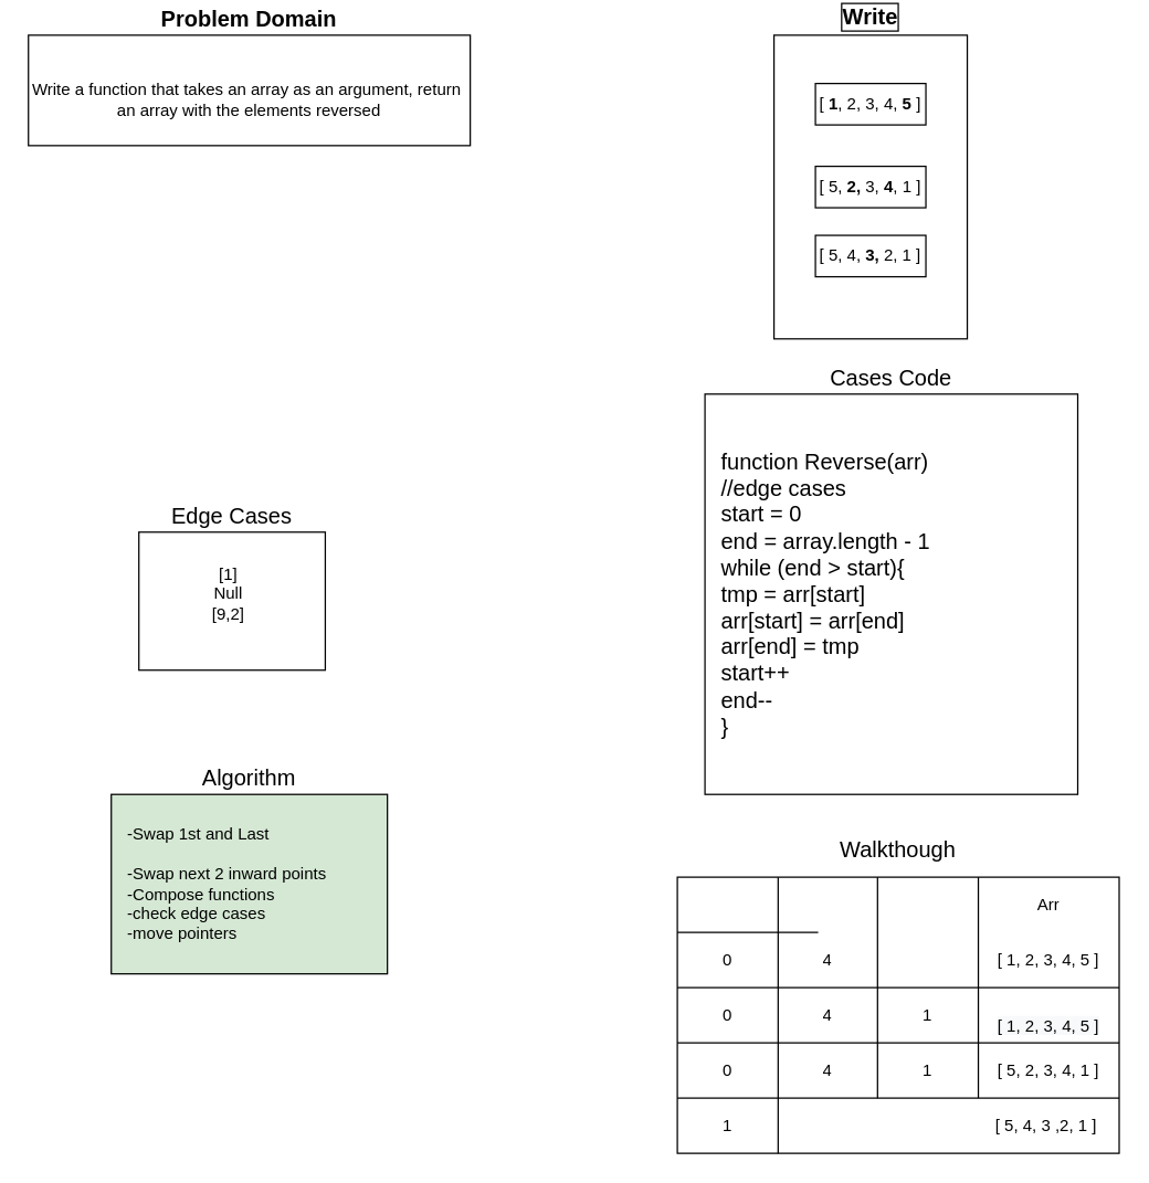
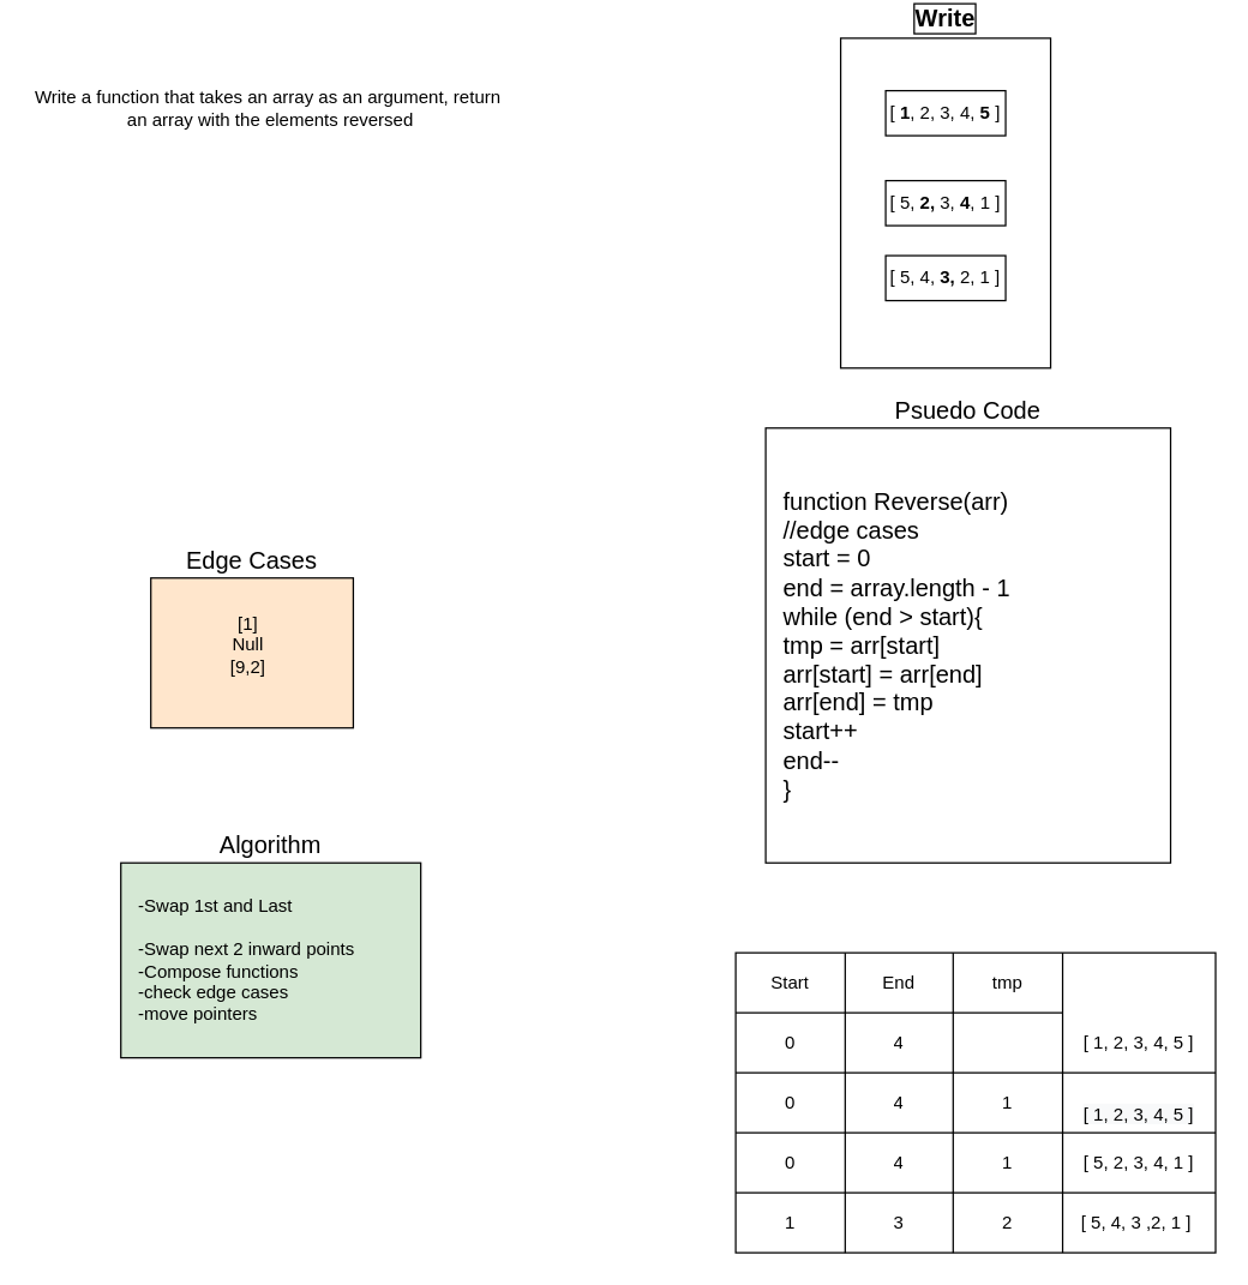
- <mxCell id="3" value="Problem Domain" style="rounded=0;whiteSpace=wrap;html=1;fontSize=16;align=center;labelPosition=center;verticalLabelPosition=top;verticalAlign=bottom;fontStyle=1" vertex="1" parent="1"><mxGeometry x="20" y="25" width="320" height="80" as="geometry" /></mxCell>
- <mxCell id="17" value="Cases Code" style="rounded=0;whiteSpace=wrap;html=1;fontSize=16;labelPosition=center;verticalLabelPosition=top;align=center;verticalAlign=bottom;" vertex="1" parent="16"><mxGeometry width="270" height="290" as="geometry" /></mxCell>
+ <mxCell id="17" value="Psuedo Code" style="rounded=0;whiteSpace=wrap;html=1;fontSize=16;labelPosition=center;verticalLabelPosition=top;align=center;verticalAlign=bottom;" vertex="1" parent="16"><mxGeometry width="270" height="290" as="geometry" /></mxCell>
- <mxCell id="14" value="Edge Cases" style="rounded=0;whiteSpace=wrap;html=1;fontSize=16;align=center;labelPosition=center;verticalLabelPosition=top;verticalAlign=bottom;" vertex="1" parent="13"><mxGeometry y="10" width="135" height="100" as="geometry" /></mxCell>
+ <mxCell id="14" value="Edge Cases" style="rounded=0;whiteSpace=wrap;html=1;fontSize=16;align=center;labelPosition=center;verticalLabelPosition=top;verticalAlign=bottom;fillColor=#ffe6cc;" vertex="1" parent="13"><mxGeometry y="10" width="135" height="100" as="geometry" /></mxCell>
- <mxCell id="12" value="Walkthough" style="text;html=1;strokeColor=none;fillColor=none;align=center;verticalAlign=middle;whiteSpace=wrap;rounded=0;fontSize=16;" vertex="1" parent="1"><mxGeometry x="490" y="605" width="320" height="20" as="geometry" /></mxCell>
+ <mxCell id="21" value="Start" style="shape=partialRectangle;html=1;whiteSpace=wrap;connectable=0;overflow=hidden;fillColor=none;top=0;left=0;bottom=0;right=0;" vertex="1" parent="20"><mxGeometry width="73" height="40" as="geometry" /></mxCell>
+ <mxCell id="22" value="End" style="shape=partialRectangle;html=1;whiteSpace=wrap;connectable=0;overflow=hidden;fillColor=none;top=0;left=0;bottom=0;right=0;" vertex="1" parent="20"><mxGeometry x="73" width="72" height="40" as="geometry" /></mxCell>
+ <mxCell id="23" value="tmp" style="shape=partialRectangle;html=1;whiteSpace=wrap;connectable=0;overflow=hidden;fillColor=none;top=0;left=0;bottom=0;right=0;" vertex="1" parent="20"><mxGeometry x="145" width="73" height="40" as="geometry" /></mxCell>
- <mxCell id="24" value="Arr" style="shape=partialRectangle;html=1;whiteSpace=wrap;connectable=0;overflow=hidden;fillColor=none;top=0;left=0;bottom=0;right=0;" vertex="1" parent="20"><mxGeometry x="218" width="102" height="40" as="geometry" /></mxCell>
+ <mxCell id="42" value="3" style="shape=partialRectangle;html=1;whiteSpace=wrap;connectable=0;overflow=hidden;fillColor=none;top=0;left=0;bottom=0;right=0;" vertex="1" parent="40"><mxGeometry x="73" width="72" height="40" as="geometry" /></mxCell>
+ <mxCell id="43" value="2" style="shape=partialRectangle;html=1;whiteSpace=wrap;connectable=0;overflow=hidden;fillColor=none;top=0;left=0;bottom=0;right=0;" vertex="1" parent="40"><mxGeometry x="145" width="73" height="40" as="geometry" /></mxCell>
